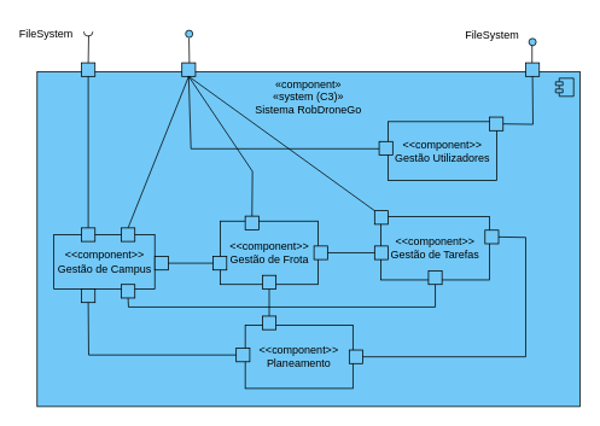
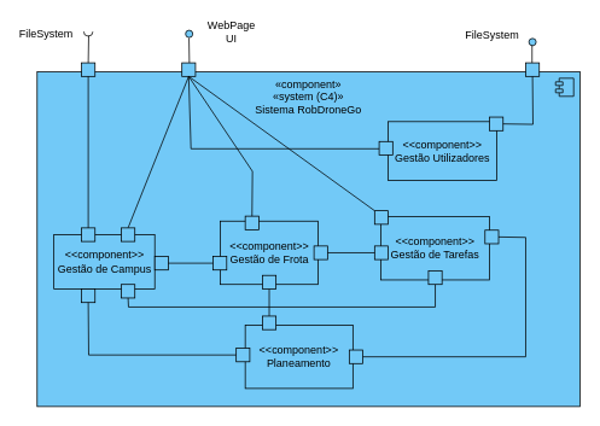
+ <mxCell id="29" value="WebPage UI" style="text;strokeColor=none;align=center;fillColor=none;html=1;verticalAlign=middle;whiteSpace=wrap;rounded=0;" vertex="1" parent="1"><mxGeometry x="225" y="20" width="60" height="30" as="geometry" /></mxCell>
- <mxCell id="2" value="«component»&lt;br&gt;«system (C3)»&lt;br&gt;Sistema RobDroneGo" style="html=1;dropTarget=0;whiteSpace=wrap;verticalAlign=top;fillColor=#72c9f7;" vertex="1" parent="1"><mxGeometry x="40" y="79" width="600" height="370" as="geometry" /></mxCell>
+ <mxCell id="2" value="«component»&lt;br&gt;«system (C4)»&lt;br&gt;Sistema RobDroneGo" style="html=1;dropTarget=0;whiteSpace=wrap;verticalAlign=top;fillColor=#72c9f7;" vertex="1" parent="1"><mxGeometry x="40" y="79" width="600" height="370" as="geometry" /></mxCell>
